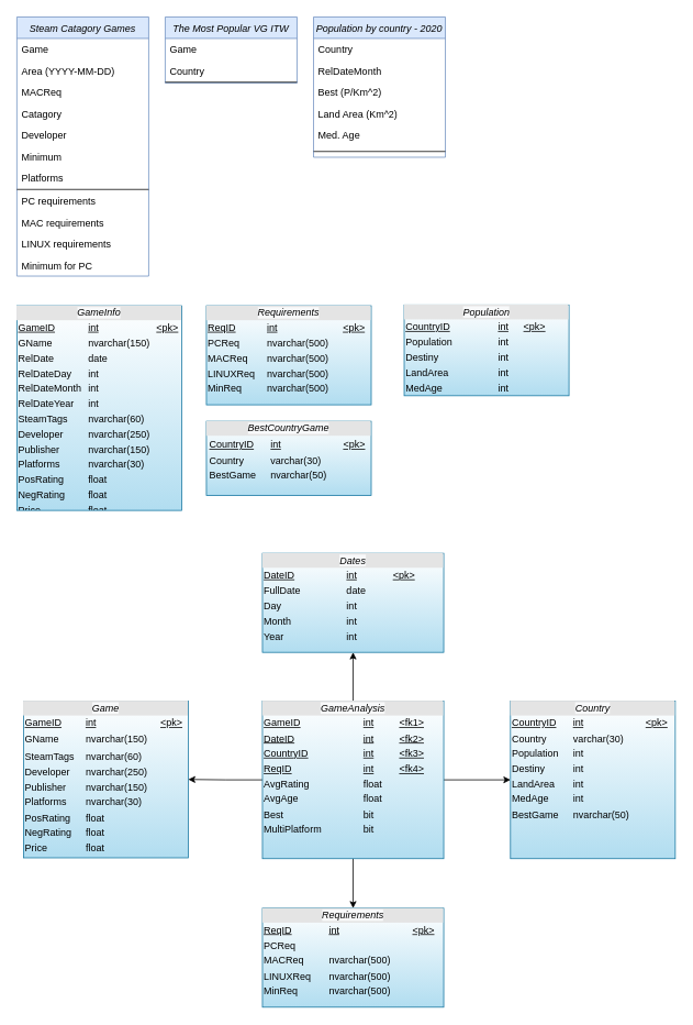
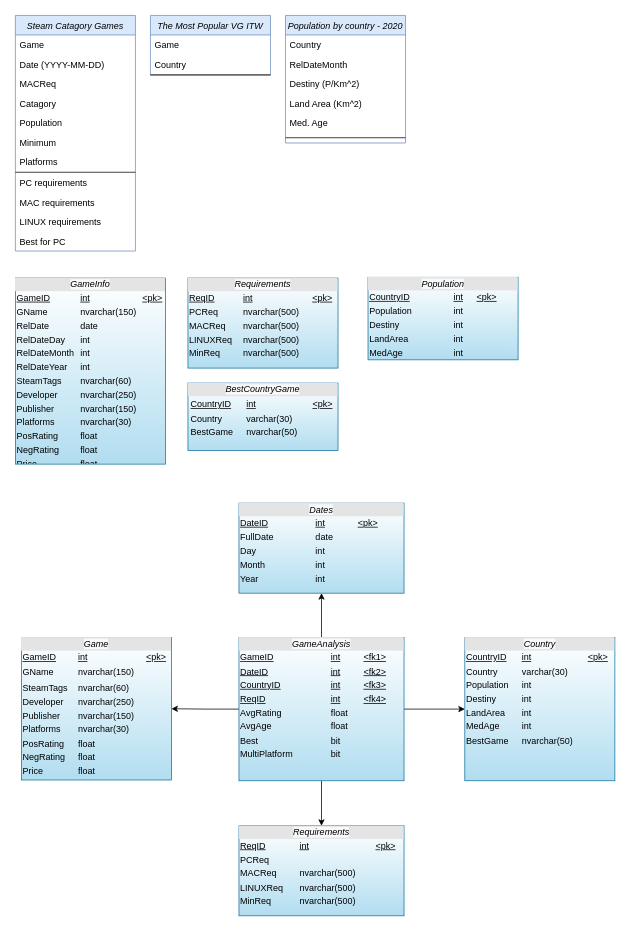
- <mxCell id="4" value="Area (YYYY-MM-DD)" style="text;align=left;verticalAlign=top;spacingLeft=4;spacingRight=4;overflow=hidden;rotatable=0;points=[[0,0.5],[1,0.5]];portConstraint=eastwest;" vertex="1" parent="2"><mxGeometry y="52" width="160" height="26" as="geometry" /></mxCell>
+ <mxCell id="4" value="Date (YYYY-MM-DD)" style="text;align=left;verticalAlign=top;spacingLeft=4;spacingRight=4;overflow=hidden;rotatable=0;points=[[0,0.5],[1,0.5]];portConstraint=eastwest;" vertex="1" parent="2"><mxGeometry y="52" width="160" height="26" as="geometry" /></mxCell>
- <mxCell id="22" value="Best (P/Km^2)" style="text;align=left;verticalAlign=top;spacingLeft=4;spacingRight=4;overflow=hidden;rotatable=0;points=[[0,0.5],[1,0.5]];portConstraint=eastwest;" vertex="1" parent="19"><mxGeometry y="78" width="160" height="26" as="geometry" /></mxCell>
+ <mxCell id="22" value="Destiny (P/Km^2)" style="text;align=left;verticalAlign=top;spacingLeft=4;spacingRight=4;overflow=hidden;rotatable=0;points=[[0,0.5],[1,0.5]];portConstraint=eastwest;" vertex="1" parent="19"><mxGeometry y="78" width="160" height="26" as="geometry" /></mxCell>
- <mxCell id="7" value="Developer" style="text;align=left;verticalAlign=top;spacingLeft=4;spacingRight=4;overflow=hidden;rotatable=0;points=[[0,0.5],[1,0.5]];portConstraint=eastwest;" vertex="1" parent="2"><mxGeometry y="130" width="160" height="26" as="geometry" /></mxCell>
+ <mxCell id="7" value="Population" style="text;align=left;verticalAlign=top;spacingLeft=4;spacingRight=4;overflow=hidden;rotatable=0;points=[[0,0.5],[1,0.5]];portConstraint=eastwest;" vertex="1" parent="2"><mxGeometry y="130" width="160" height="26" as="geometry" /></mxCell>
- <mxCell id="14" value="Minimum for PC" style="text;align=left;verticalAlign=top;spacingLeft=4;spacingRight=4;overflow=hidden;rotatable=0;points=[[0,0.5],[1,0.5]];portConstraint=eastwest;" vertex="1" parent="2"><mxGeometry y="288" width="160" height="26" as="geometry" /></mxCell>
+ <mxCell id="14" value="Best for PC" style="text;align=left;verticalAlign=top;spacingLeft=4;spacingRight=4;overflow=hidden;rotatable=0;points=[[0,0.5],[1,0.5]];portConstraint=eastwest;" vertex="1" parent="2"><mxGeometry y="288" width="160" height="26" as="geometry" /></mxCell>
